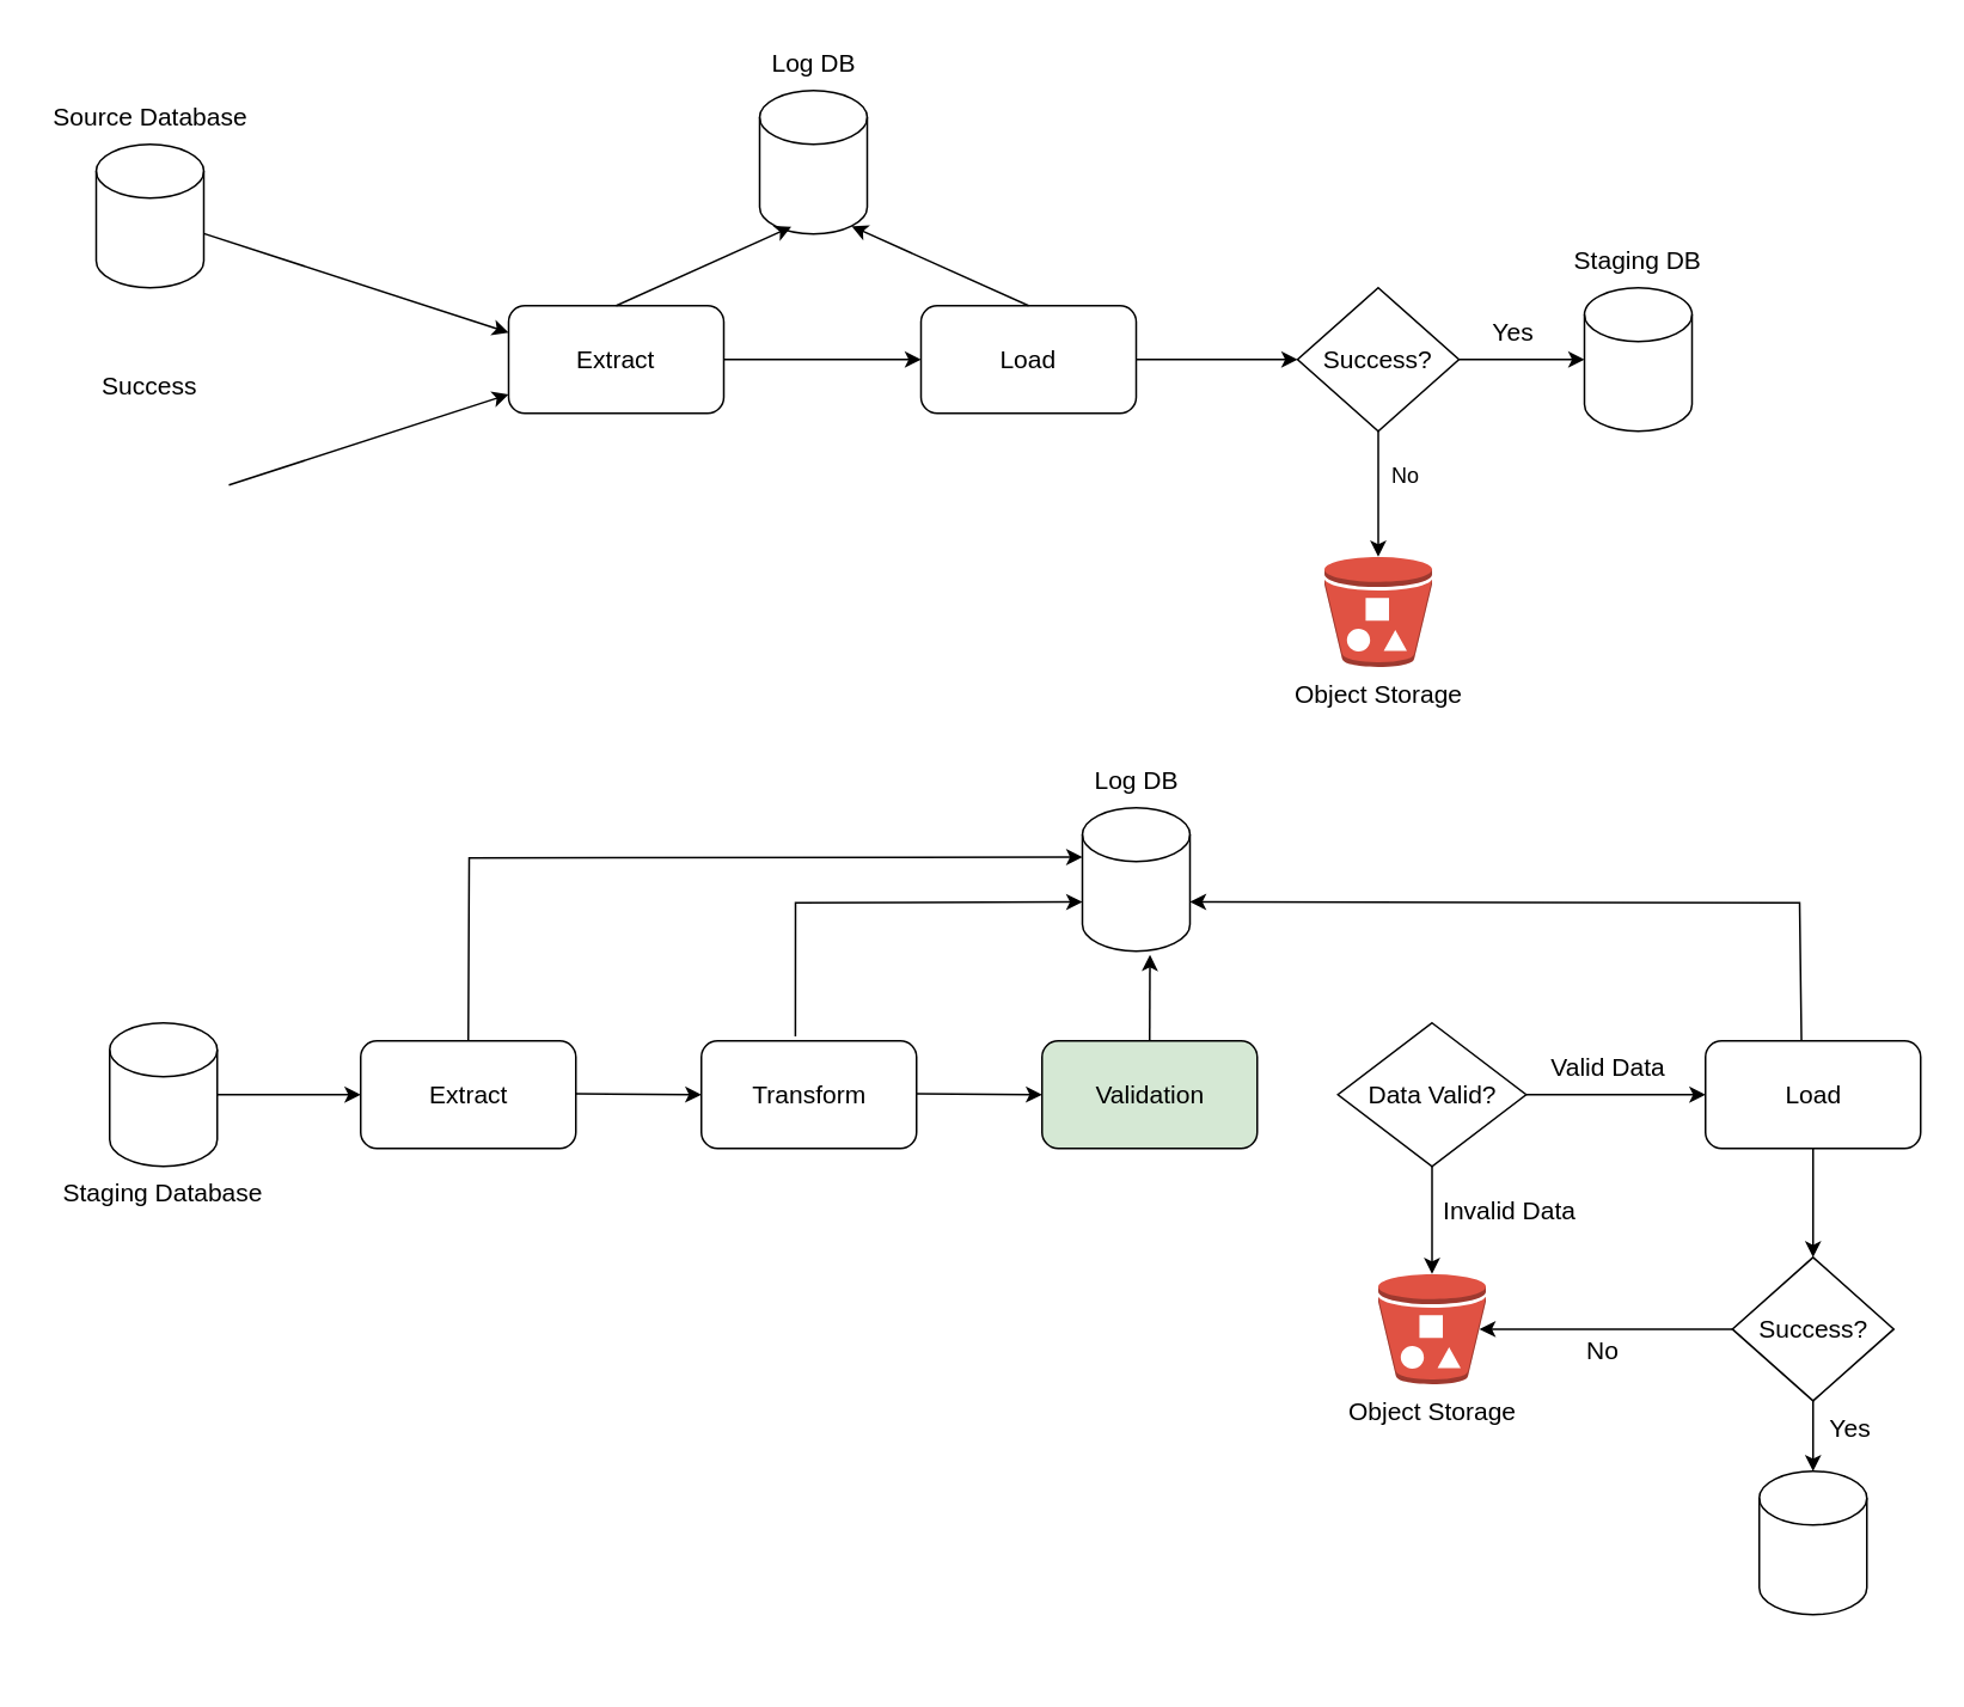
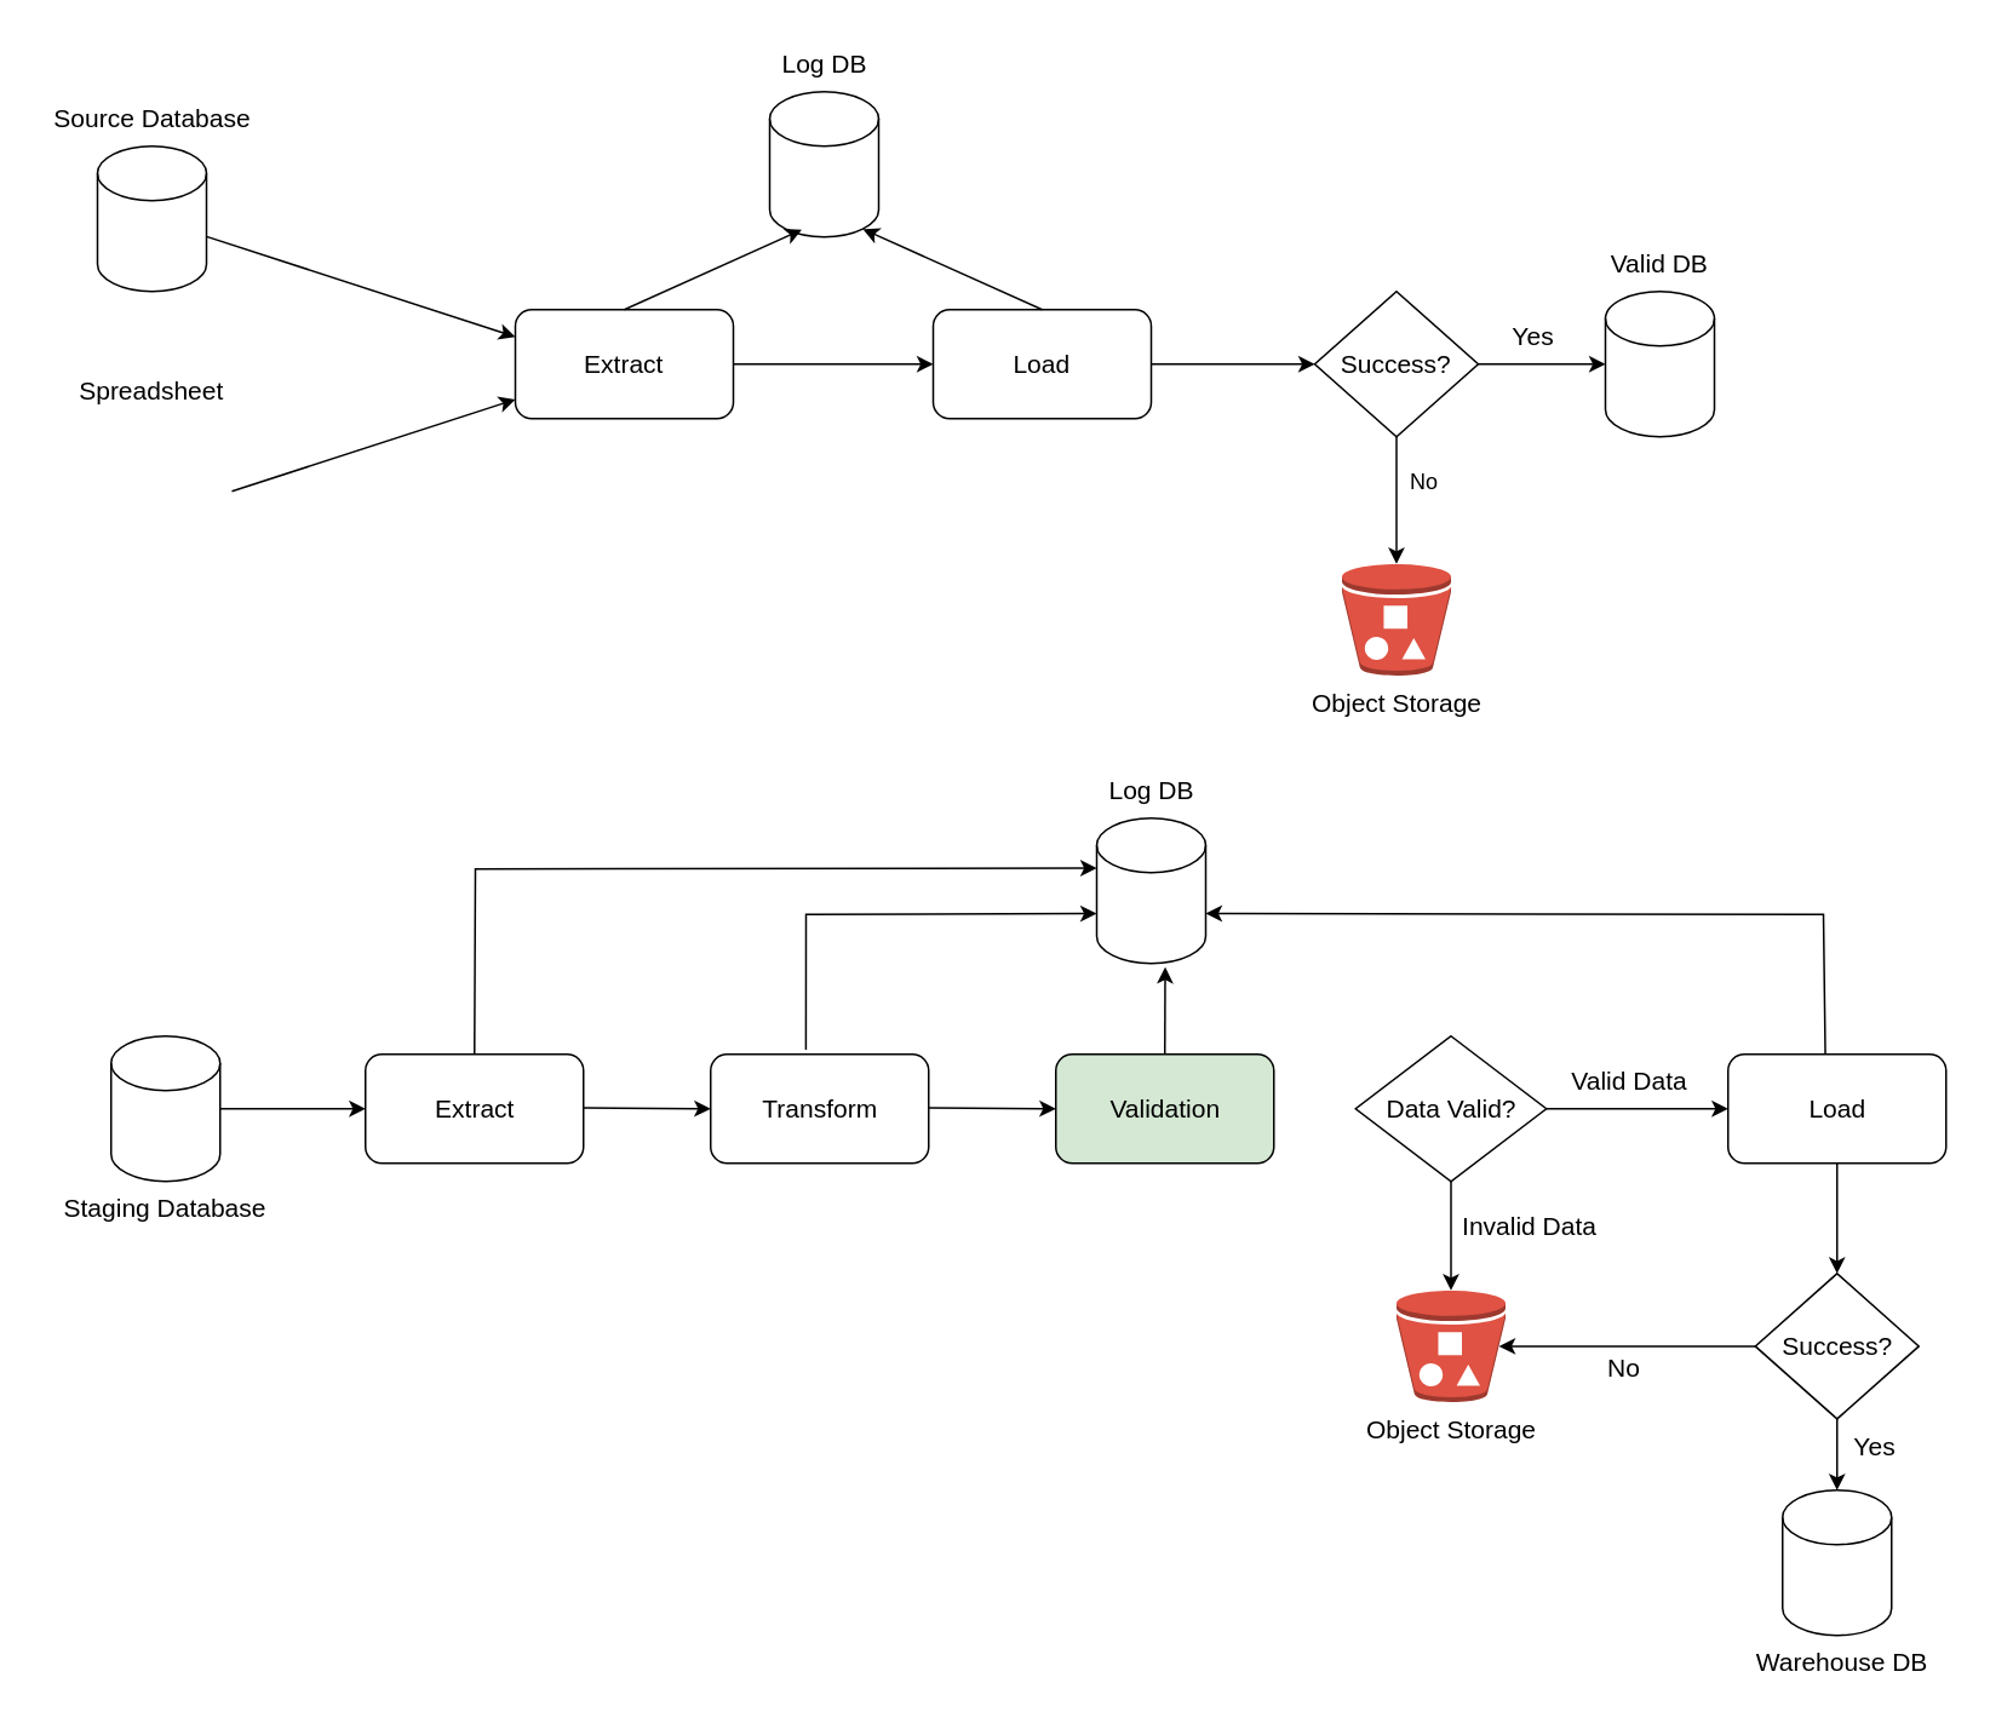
- <mxCell id="20" value="&lt;font style=&quot;font-size: 14px;&quot;&gt;Staging DB&lt;/font&gt;" style="text;html=1;align=center;verticalAlign=middle;whiteSpace=wrap;rounded=0;" parent="1" vertex="1"><mxGeometry x="873" y="130" width="80" height="30" as="geometry" /></mxCell>
+ <mxCell id="20" value="&lt;font style=&quot;font-size: 14px;&quot;&gt;Valid DB&lt;/font&gt;" style="text;html=1;align=center;verticalAlign=middle;whiteSpace=wrap;rounded=0;" parent="1" vertex="1"><mxGeometry x="873" y="130" width="80" height="30" as="geometry" /></mxCell>
- <mxCell id="5" value="&lt;font style=&quot;font-size: 14px;&quot;&gt;Success&lt;/font&gt;" style="text;html=1;align=center;verticalAlign=middle;whiteSpace=wrap;rounded=0;" parent="1" vertex="1"><mxGeometry x="28" y="200" width="110" height="30" as="geometry" /></mxCell>
+ <mxCell id="5" value="&lt;font style=&quot;font-size: 14px;&quot;&gt;Spreadsheet&lt;/font&gt;" style="text;html=1;align=center;verticalAlign=middle;whiteSpace=wrap;rounded=0;" parent="1" vertex="1"><mxGeometry x="28" y="200" width="110" height="30" as="geometry" /></mxCell>
+ <mxCell id="38" value="&lt;font style=&quot;font-size: 14px;&quot;&gt;Warehouse DB&lt;/font&gt;" style="text;html=1;align=center;verticalAlign=middle;resizable=0;points=[];autosize=1;strokeColor=none;fillColor=none;" parent="1" vertex="1"><mxGeometry x="953" y="900" width="120" height="30" as="geometry" /></mxCell>
